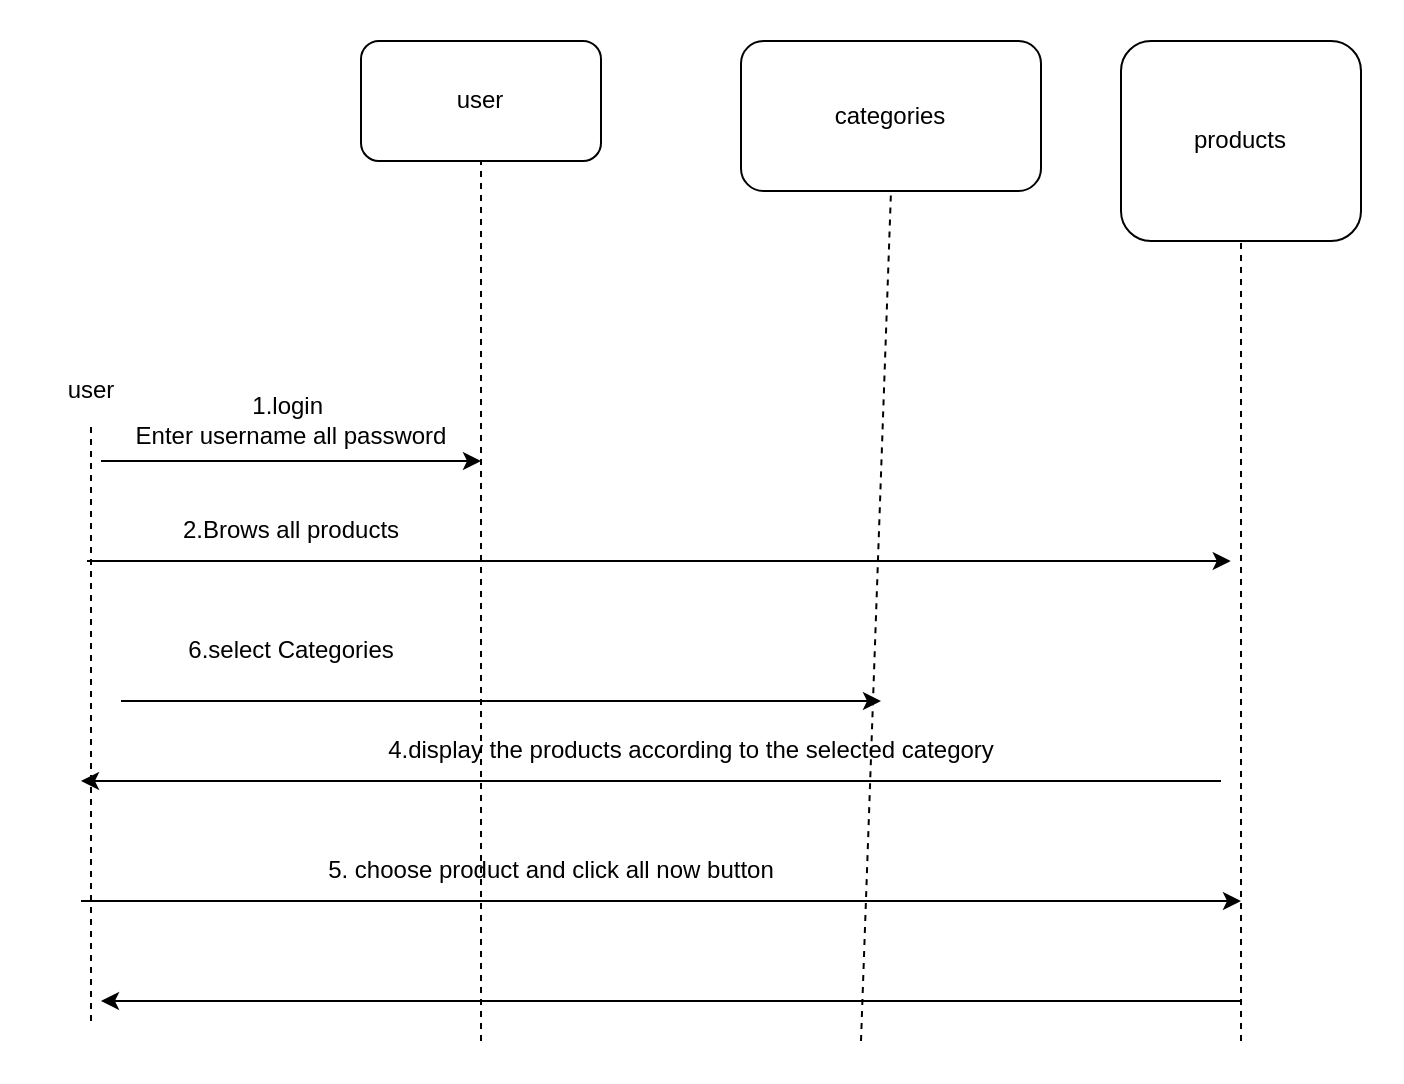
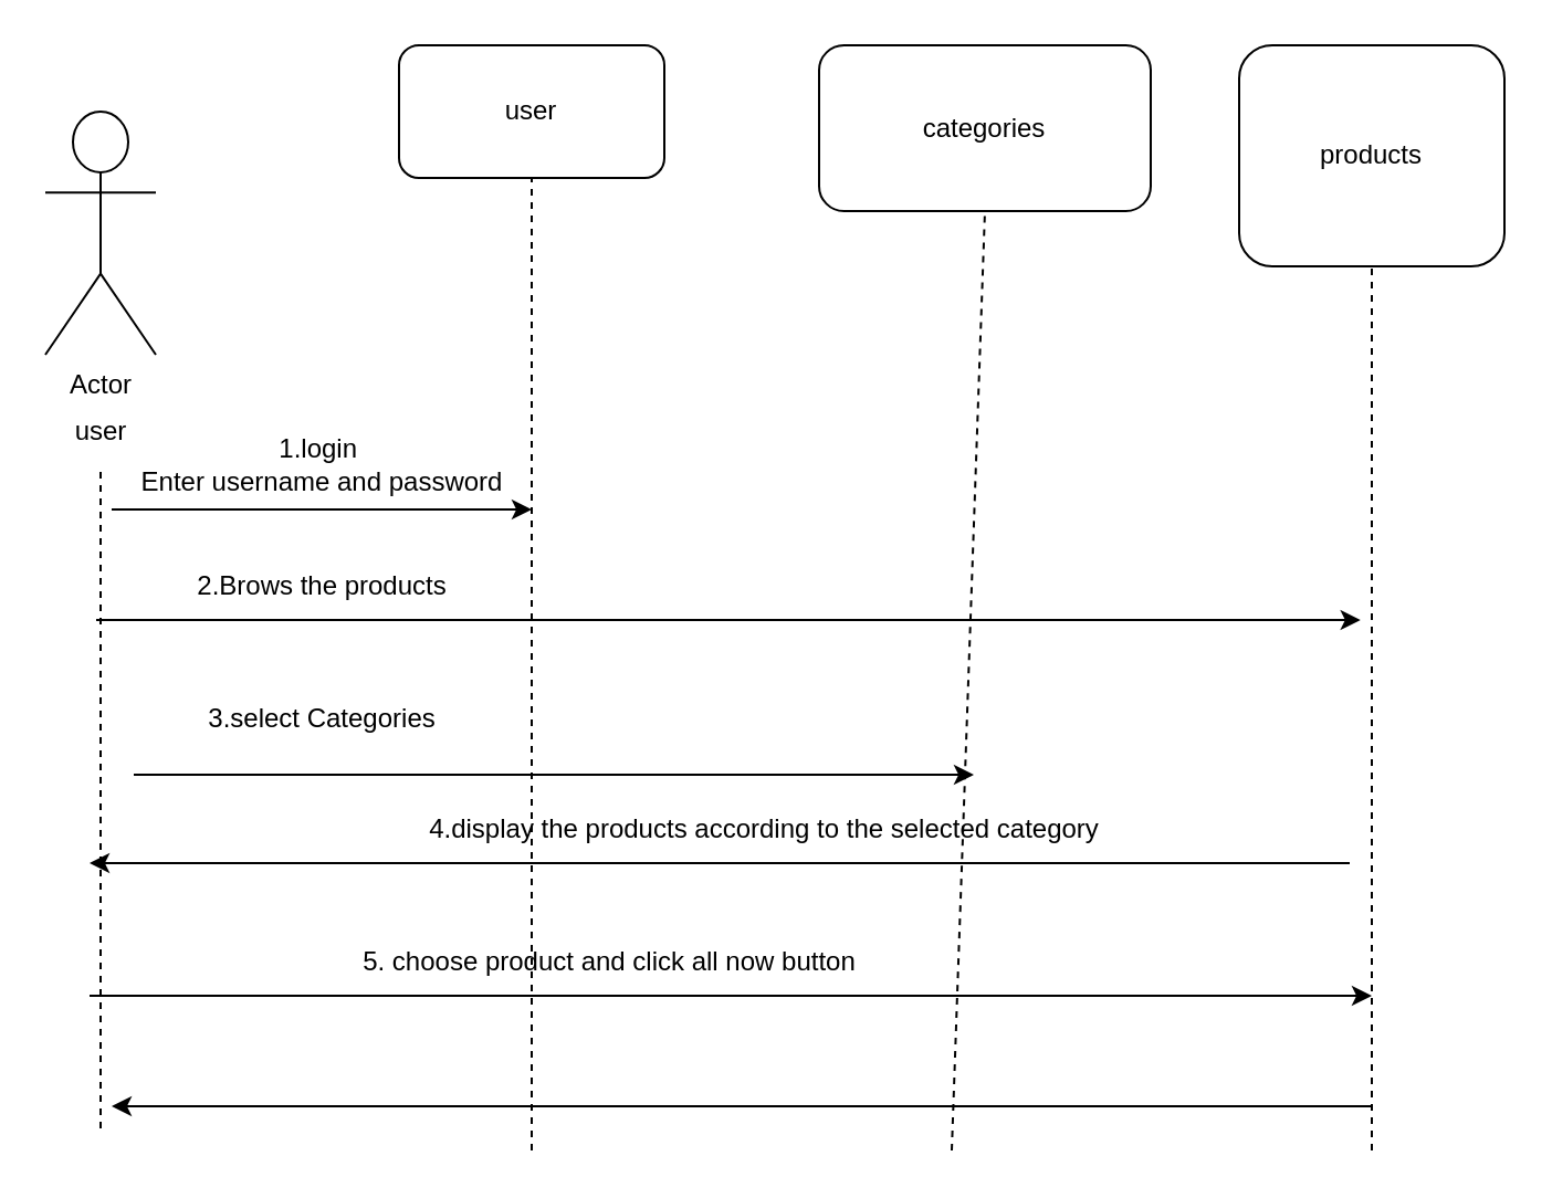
+ <mxCell id="2" value="Actor" style="shape=umlActor;verticalLabelPosition=bottom;verticalAlign=top;html=1;outlineConnect=0;" vertex="1" parent="1"><mxGeometry x="20" y="50" width="50" height="110" as="geometry" /></mxCell>
- <mxCell id="12" value="1.login&amp;nbsp;&lt;br&gt;Enter username all password" style="text;html=1;align=center;verticalAlign=middle;resizable=0;points=[];autosize=1;strokeColor=none;fillColor=none;" vertex="1" parent="1"><mxGeometry x="50" y="190" width="190" height="40" as="geometry" /></mxCell>
+ <mxCell id="12" value="1.login&amp;nbsp;&lt;br&gt;Enter username and password" style="text;html=1;align=center;verticalAlign=middle;resizable=0;points=[];autosize=1;strokeColor=none;fillColor=none;" vertex="1" parent="1"><mxGeometry x="50" y="190" width="190" height="40" as="geometry" /></mxCell>
- <mxCell id="15" value="2.Brows all products" style="text;html=1;align=center;verticalAlign=middle;resizable=0;points=[];autosize=1;strokeColor=none;fillColor=none;" vertex="1" parent="1"><mxGeometry x="80" y="250" width="130" height="30" as="geometry" /></mxCell>
+ <mxCell id="15" value="2.Brows the products" style="text;html=1;align=center;verticalAlign=middle;resizable=0;points=[];autosize=1;strokeColor=none;fillColor=none;" vertex="1" parent="1"><mxGeometry x="80" y="250" width="130" height="30" as="geometry" /></mxCell>
- <mxCell id="13" value="6.select Categories" style="text;html=1;align=center;verticalAlign=middle;resizable=0;points=[];autosize=1;strokeColor=none;fillColor=none;" vertex="1" parent="1"><mxGeometry x="80" y="310" width="130" height="30" as="geometry" /></mxCell>
+ <mxCell id="13" value="3.select Categories" style="text;html=1;align=center;verticalAlign=middle;resizable=0;points=[];autosize=1;strokeColor=none;fillColor=none;" vertex="1" parent="1"><mxGeometry x="80" y="310" width="130" height="30" as="geometry" /></mxCell>
